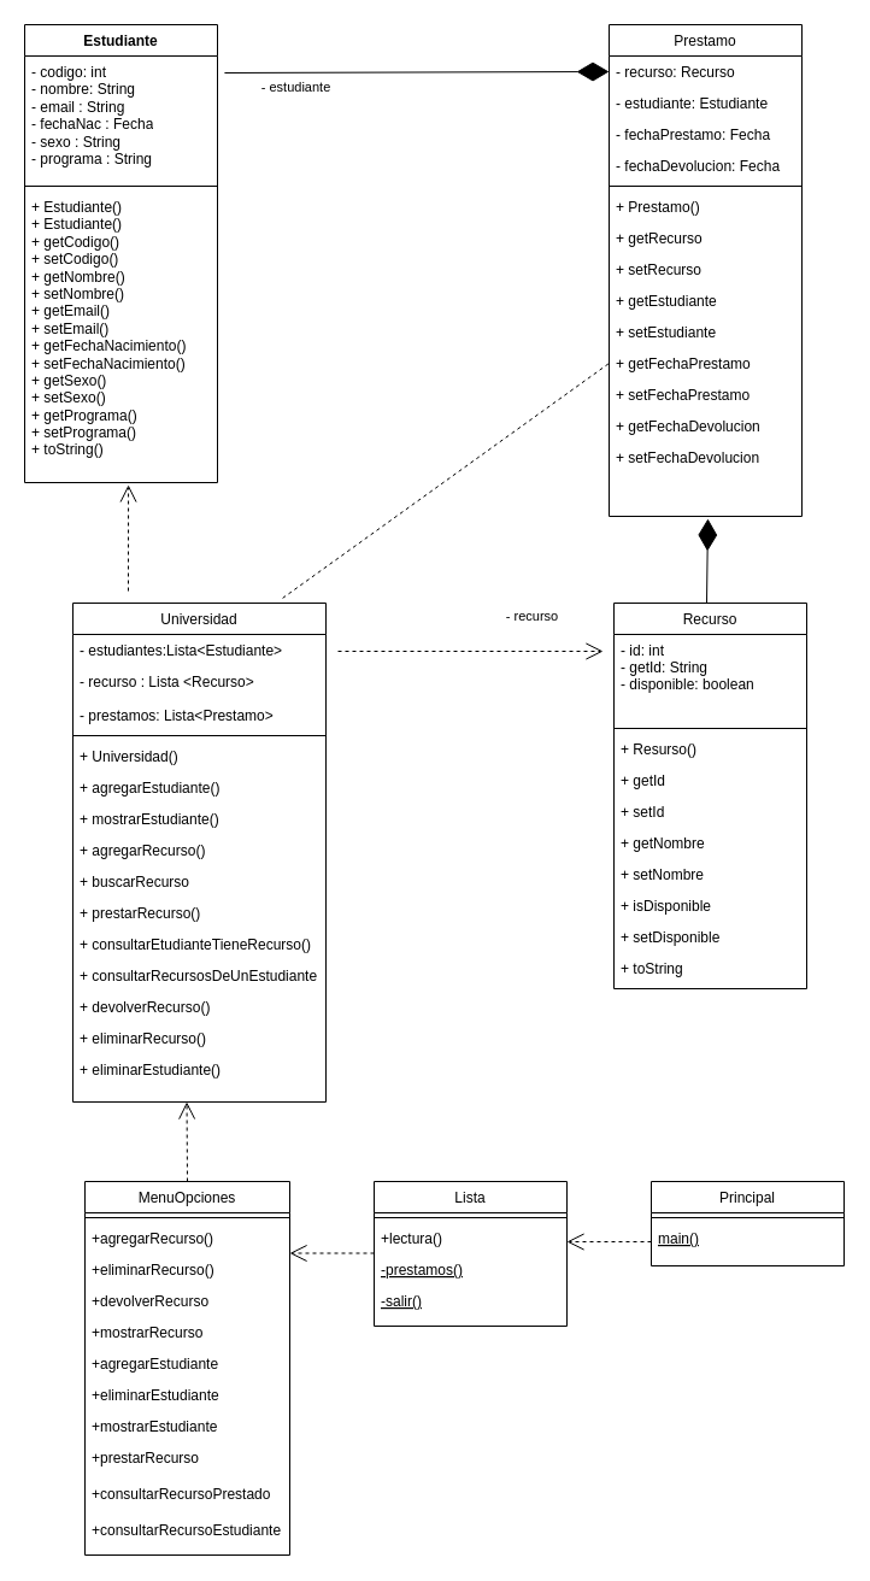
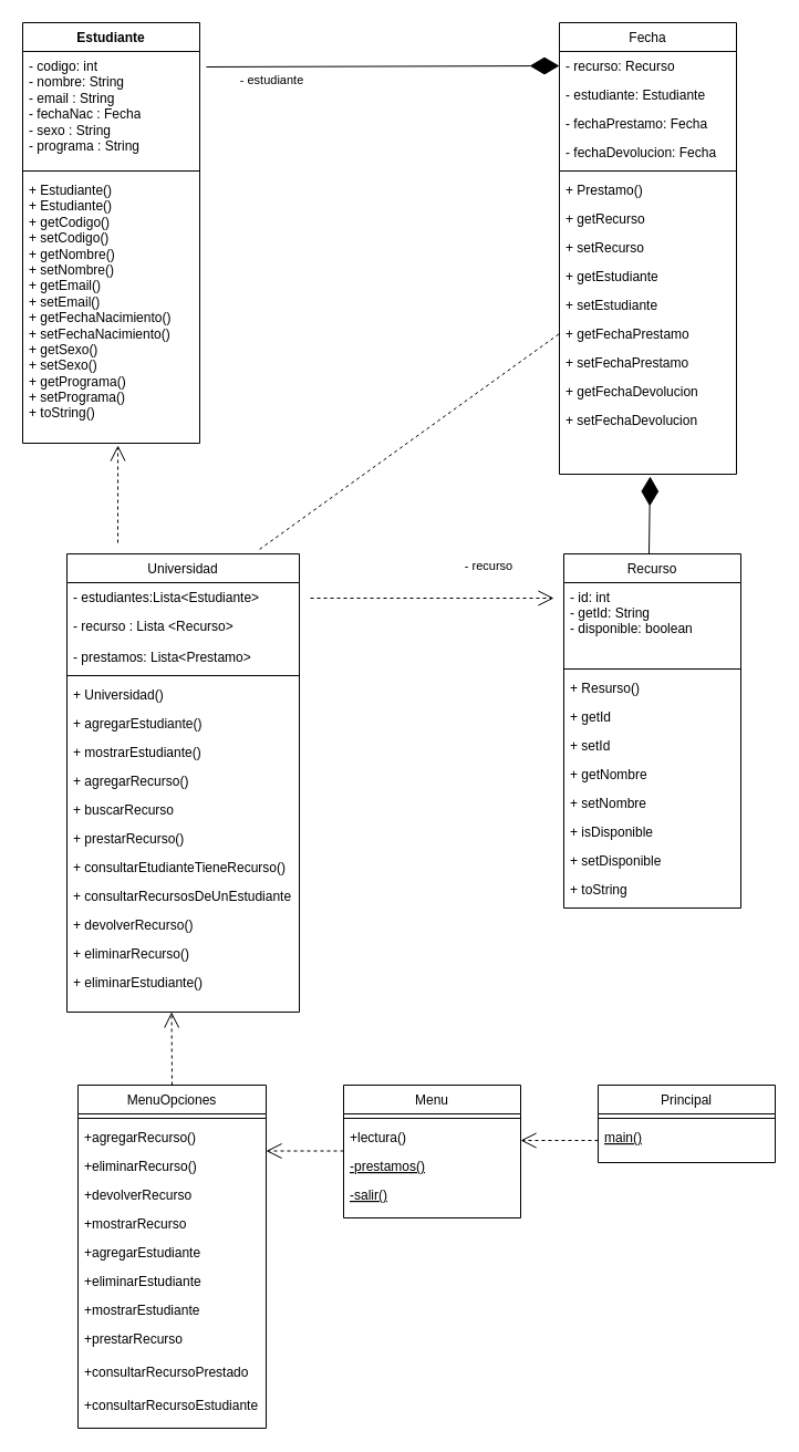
- <mxCell id="29" value="Prestamo" style="swimlane;fontStyle=0;align=center;verticalAlign=top;childLayout=stackLayout;horizontal=1;startSize=26;horizontalStack=0;resizeParent=1;resizeLast=0;collapsible=1;marginBottom=0;rounded=0;shadow=0;strokeWidth=1;" parent="1" vertex="1"><mxGeometry x="505" y="20" width="160" height="408" as="geometry"><mxRectangle x="550" y="140" width="160" height="26" as="alternateBounds" /></mxGeometry></mxCell>
+ <mxCell id="29" value="Fecha" style="swimlane;fontStyle=0;align=center;verticalAlign=top;childLayout=stackLayout;horizontal=1;startSize=26;horizontalStack=0;resizeParent=1;resizeLast=0;collapsible=1;marginBottom=0;rounded=0;shadow=0;strokeWidth=1;" parent="1" vertex="1"><mxGeometry x="505" y="20" width="160" height="408" as="geometry"><mxRectangle x="550" y="140" width="160" height="26" as="alternateBounds" /></mxGeometry></mxCell>
- <mxCell id="58" value="Lista" style="swimlane;fontStyle=0;align=center;verticalAlign=top;childLayout=stackLayout;horizontal=1;startSize=26;horizontalStack=0;resizeParent=1;resizeLast=0;collapsible=1;marginBottom=0;rounded=0;shadow=0;strokeWidth=1;" parent="1" vertex="1"><mxGeometry x="310" y="980" width="160" height="120" as="geometry"><mxRectangle x="340" y="380" width="170" height="26" as="alternateBounds" /></mxGeometry></mxCell>
+ <mxCell id="58" value="Menu" style="swimlane;fontStyle=0;align=center;verticalAlign=top;childLayout=stackLayout;horizontal=1;startSize=26;horizontalStack=0;resizeParent=1;resizeLast=0;collapsible=1;marginBottom=0;rounded=0;shadow=0;strokeWidth=1;" parent="1" vertex="1"><mxGeometry x="310" y="980" width="160" height="120" as="geometry"><mxRectangle x="340" y="380" width="170" height="26" as="alternateBounds" /></mxGeometry></mxCell>
